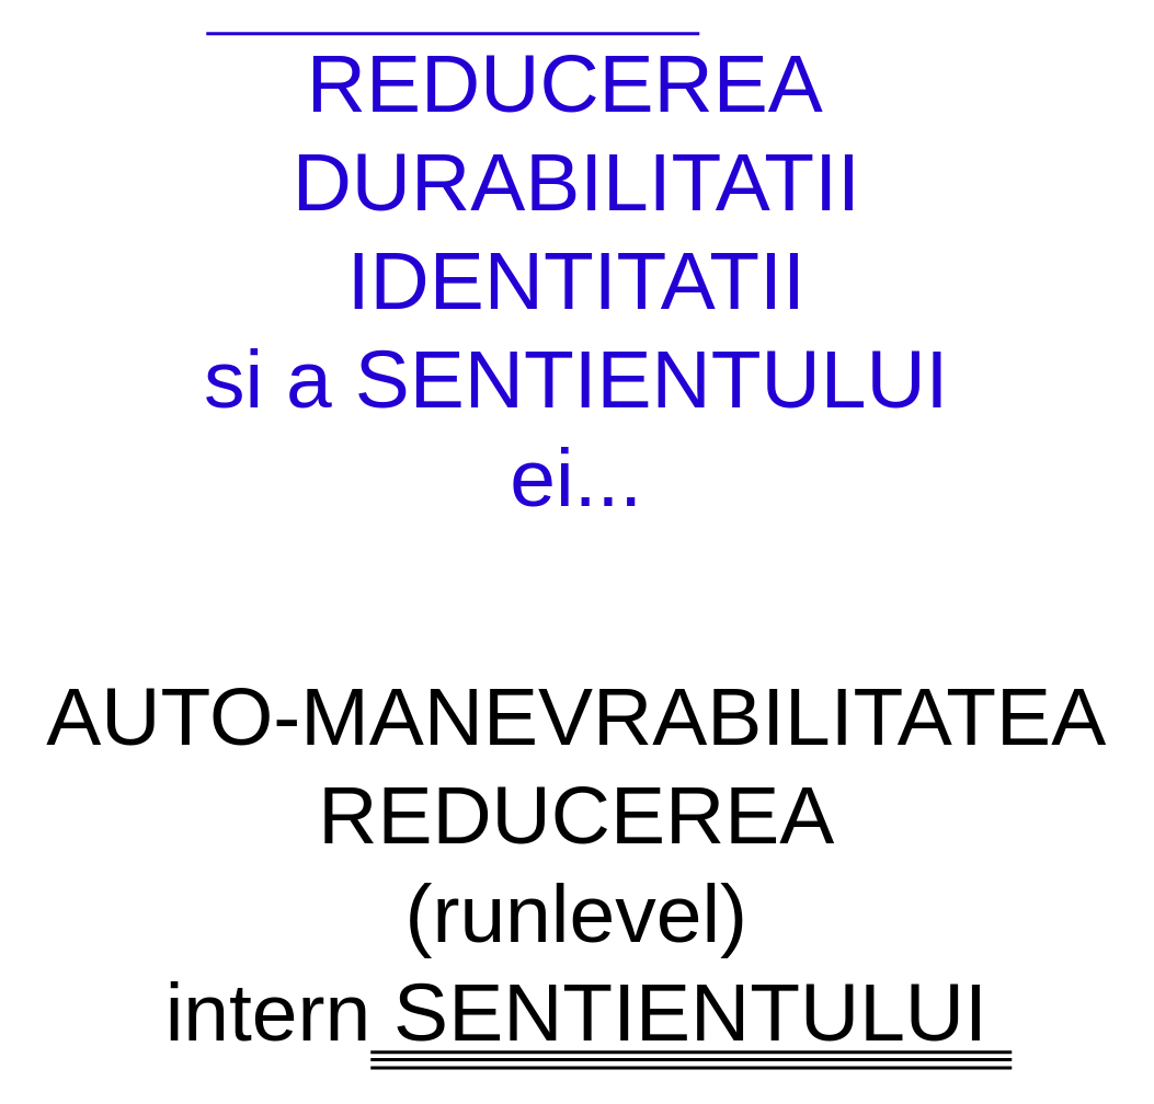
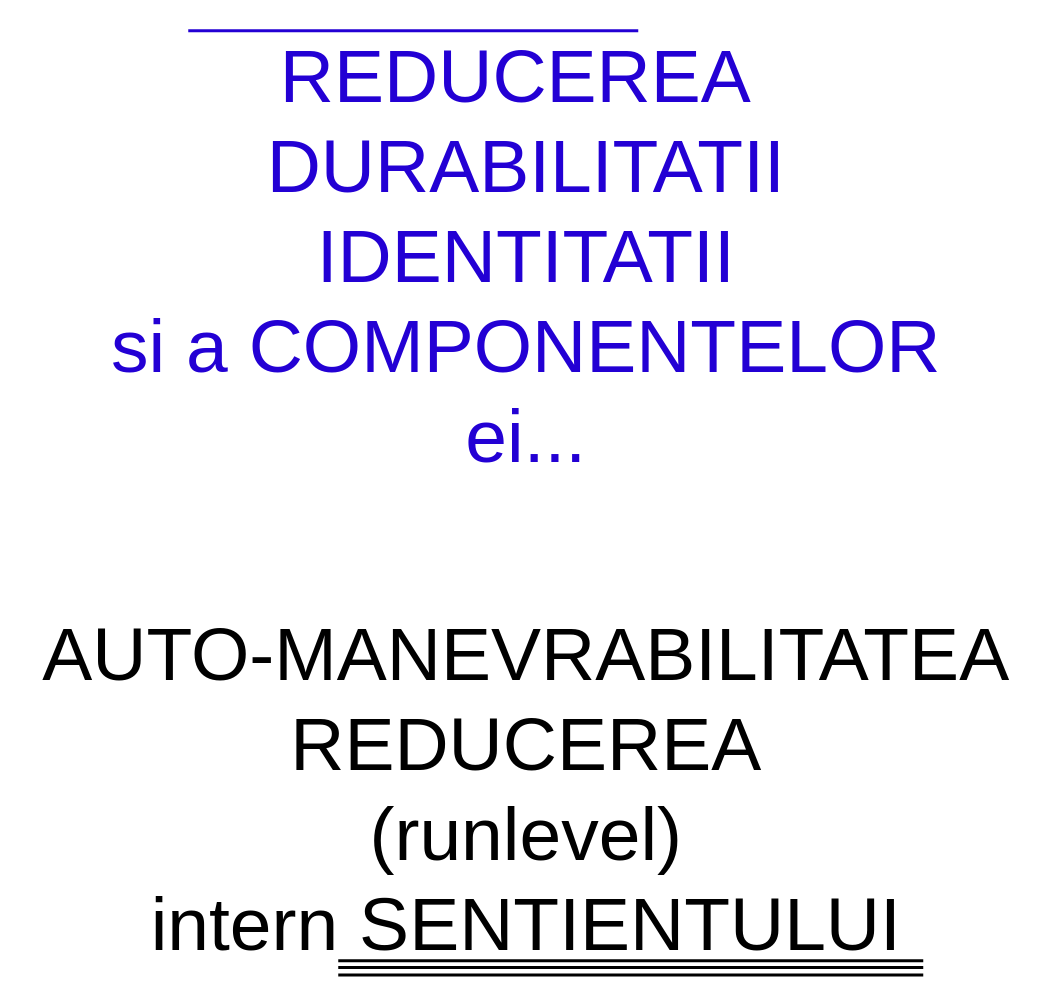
- <mxCell id="2" value="&lt;font style=&quot;font-size: 50px&quot; color=&quot;#2300d4&quot;&gt;REDUCEREA&amp;nbsp;&lt;br&gt;DURABILITATII&lt;br&gt;IDENTITATII&lt;br&gt;si a SENTIENTULUI&lt;br&gt;ei...&lt;br&gt;&lt;/font&gt;" style="text;html=1;align=center;verticalAlign=middle;resizable=0;points=[];autosize=1;strokeColor=none;fillColor=none;" vertex="1" parent="1"><mxGeometry x="65" y="100" width="570" height="140" as="geometry" /></mxCell>
+ <mxCell id="2" value="&lt;font style=&quot;font-size: 50px&quot; color=&quot;#2300d4&quot;&gt;REDUCEREA&amp;nbsp;&lt;br&gt;DURABILITATII&lt;br&gt;IDENTITATII&lt;br&gt;si a COMPONENTELOR&lt;br&gt;ei...&lt;br&gt;&lt;/font&gt;" style="text;html=1;align=center;verticalAlign=middle;resizable=0;points=[];autosize=1;strokeColor=none;fillColor=none;" vertex="1" parent="1"><mxGeometry x="65" y="100" width="570" height="140" as="geometry" /></mxCell>
